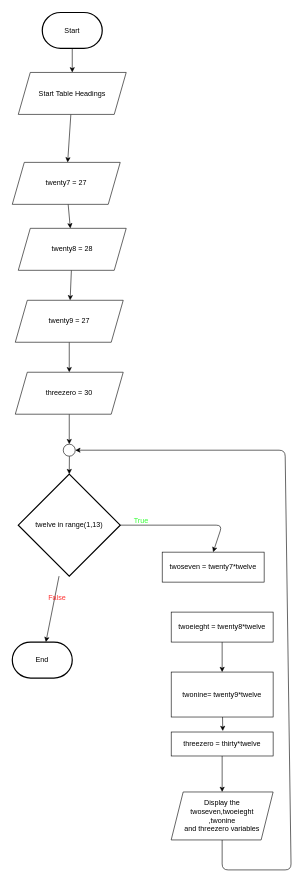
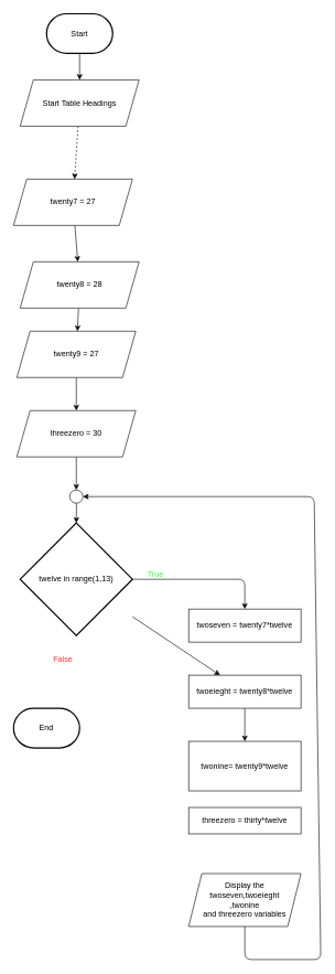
- <mxCell id="5" value="" style="edgeStyle=none;html=1;" edge="1" parent="1" source="6" target="19"><mxGeometry relative="1" as="geometry" /></mxCell>
+ <mxCell id="5" value="" style="edgeStyle=none;html=1;dashed=1;" edge="1" parent="1" source="6" target="19"><mxGeometry relative="1" as="geometry" /></mxCell>
- <mxCell id="21" value="twenty8 = 28" style="shape=parallelogram;perimeter=parallelogramPerimeter;whiteSpace=wrap;html=1;fixedSize=1;" vertex="1" parent="1"><mxGeometry x="30" y="380" width="180" height="70" as="geometry" /></mxCell>
+ <mxCell id="21" value="twenty8 = 28" style="shape=parallelogram;perimeter=parallelogramPerimeter;whiteSpace=wrap;html=1;fixedSize=1;" vertex="1" parent="1"><mxGeometry x="30" y="395" width="180" height="70" as="geometry" /></mxCell>
- <mxCell id="10" value="twoseven = twenty7*twelve" style="rounded=0;whiteSpace=wrap;html=1;" parent="1" vertex="1"><mxGeometry x="270" y="920" width="170" height="50" as="geometry" /></mxCell>
+ <mxCell id="10" value="twoseven = twenty7*twelve" style="rounded=0;whiteSpace=wrap;html=1;" parent="1" vertex="1"><mxGeometry x="285" y="920" width="170" height="50" as="geometry" /></mxCell>
- <mxCell id="7" value="" style="edgeStyle=none;html=1;" parent="1" source="9" target="12" edge="1"><mxGeometry relative="1" as="geometry" /></mxCell>
+ <mxCell id="7" value="" style="edgeStyle=none;html=1;" parent="1" source="9" target="17" edge="1"><mxGeometry relative="1" as="geometry" /></mxCell>
- <mxCell id="26" style="edgeStyle=none;html=1;entryX=0.506;entryY=-0.041;entryDx=0;entryDy=0;entryPerimeter=0;" edge="1" parent="1" source="27" target="29"><mxGeometry relative="1" as="geometry"><mxPoint x="370" y="1190" as="targetPoint" /></mxGeometry></mxCell>
- <mxCell id="28" style="edgeStyle=none;html=1;entryX=0.5;entryY=0;entryDx=0;entryDy=0;" edge="1" parent="1" source="29" target="30"><mxGeometry relative="1" as="geometry" /></mxCell>
